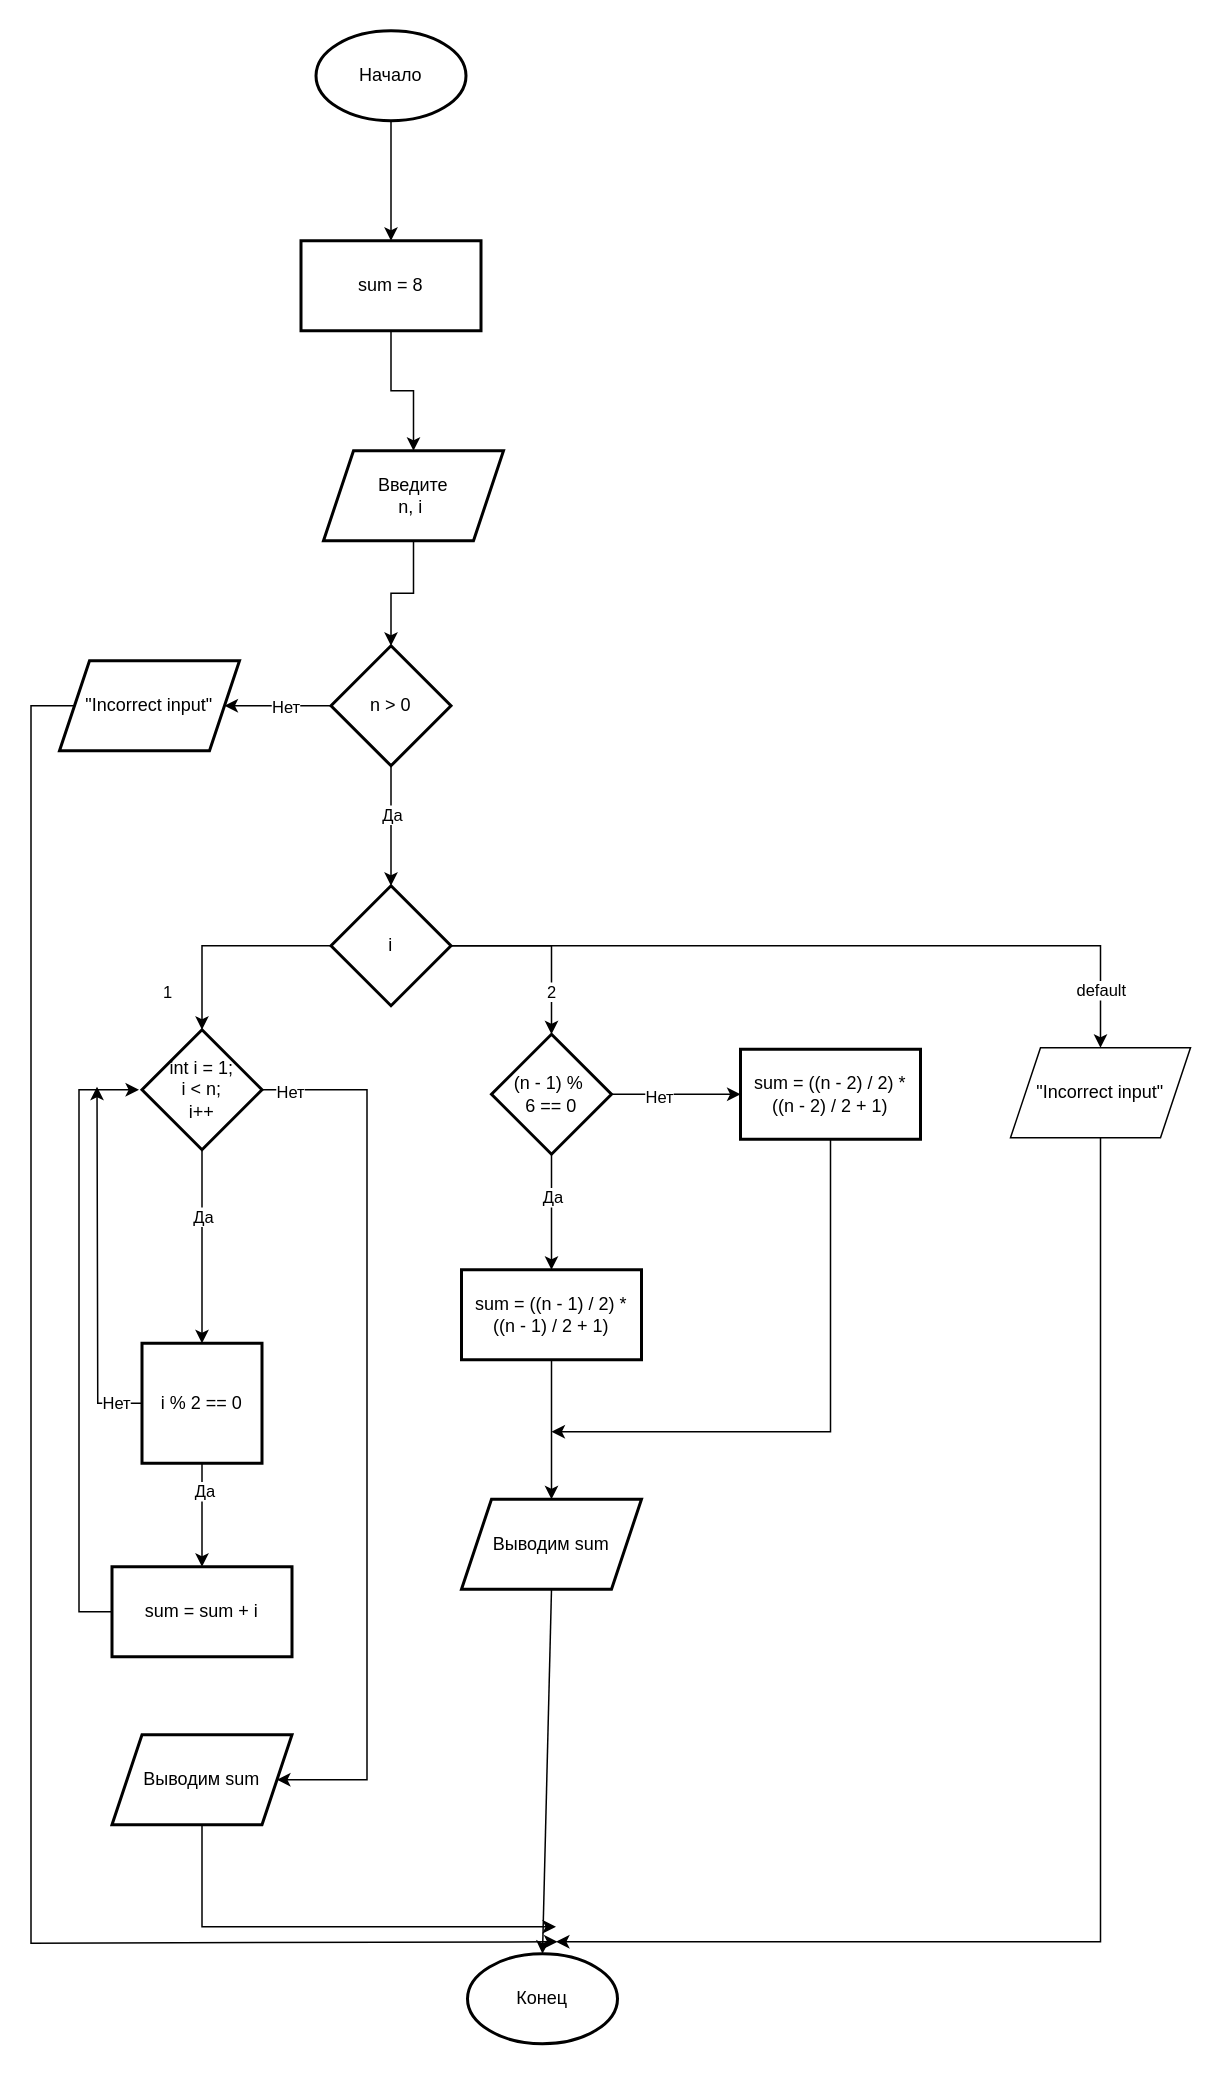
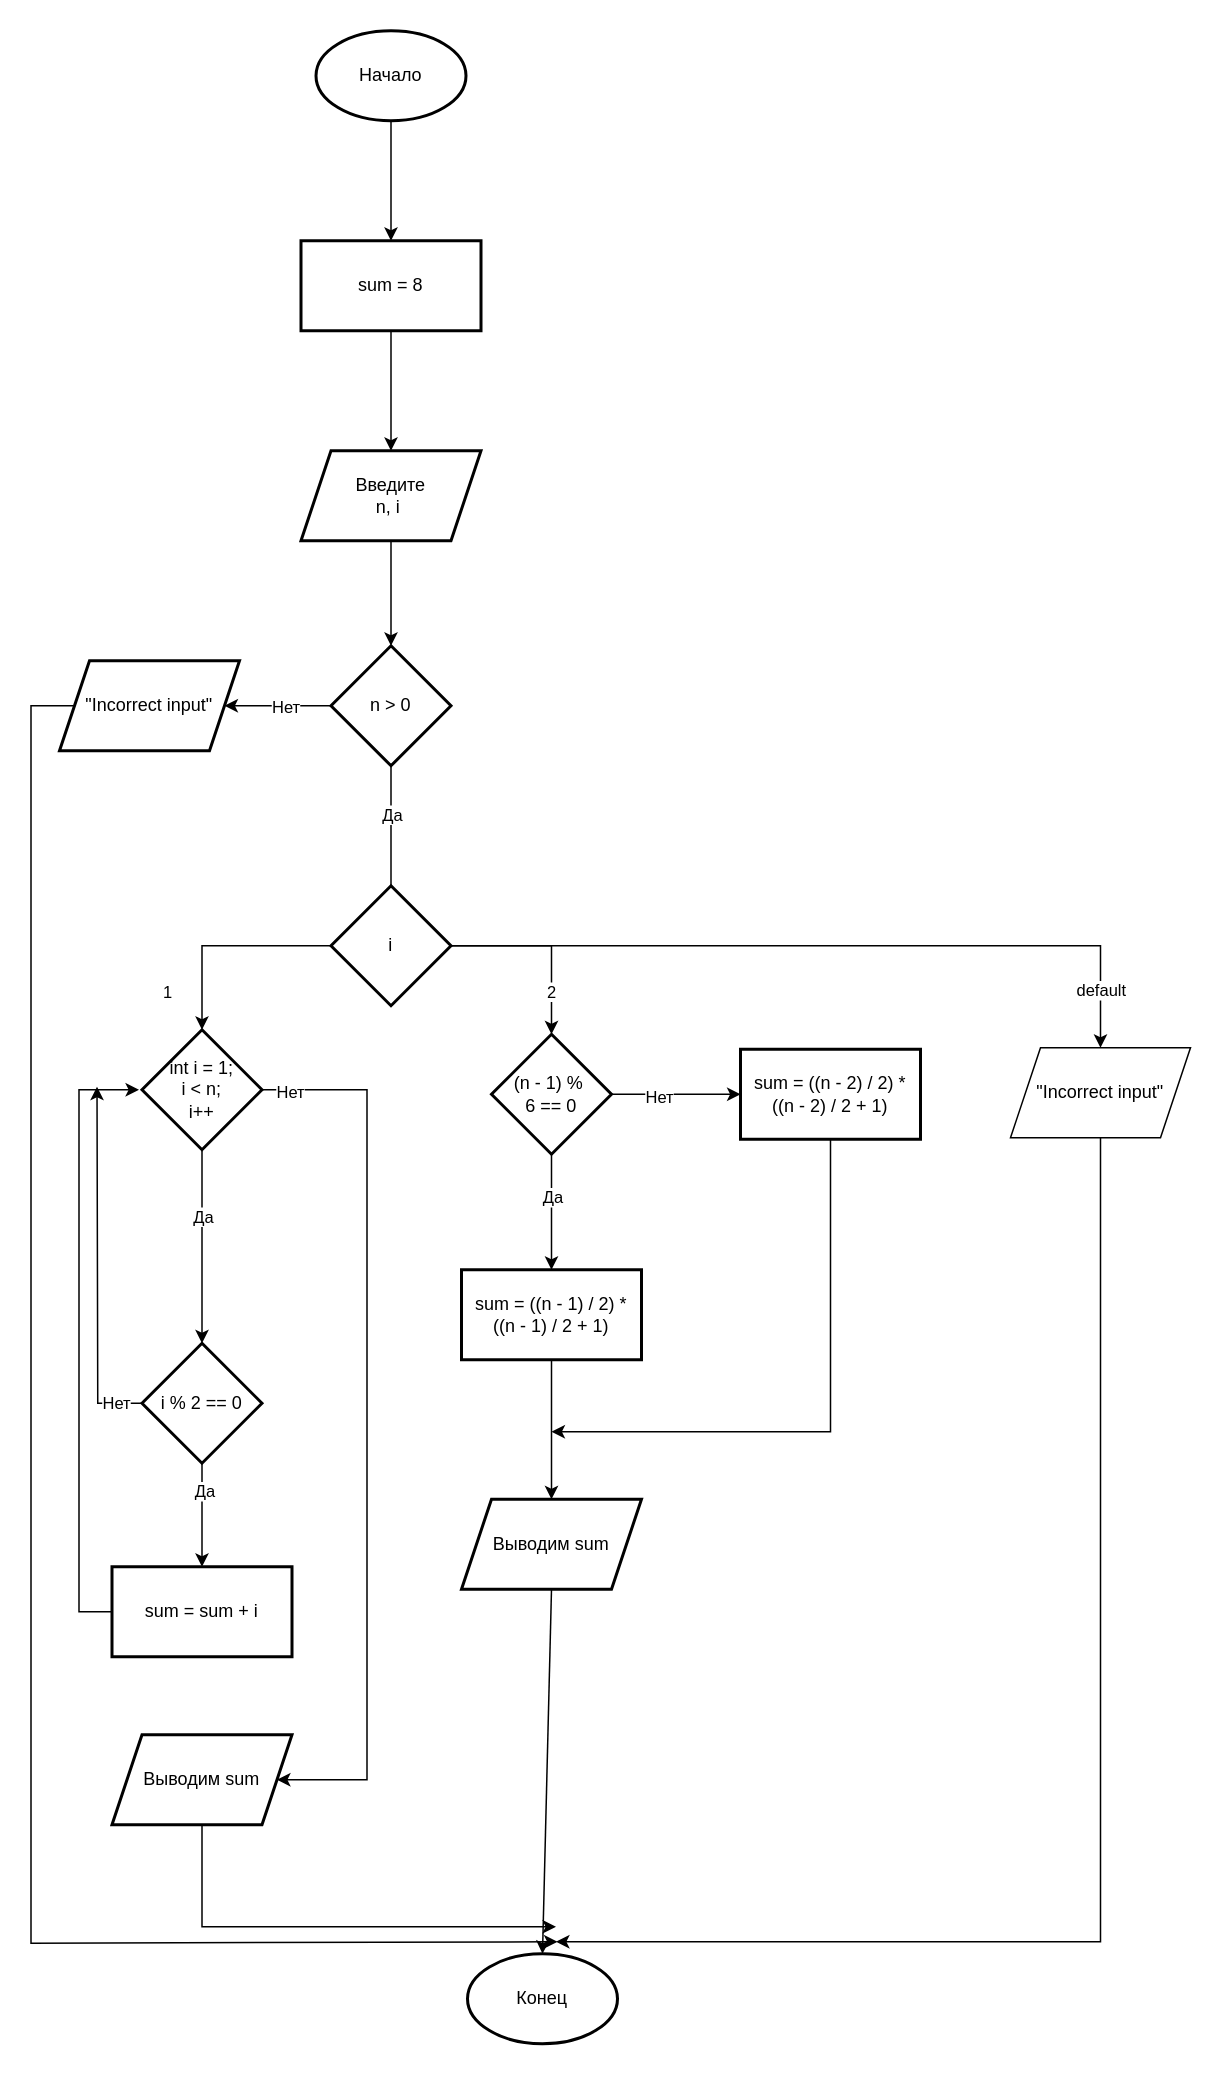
- <mxCell id="7" value="Введите&lt;br&gt;n, i&amp;nbsp;" style="shape=parallelogram;perimeter=parallelogramPerimeter;whiteSpace=wrap;html=1;fixedSize=1;strokeWidth=2;" vertex="1" parent="1"><mxGeometry x="215" y="300" width="120" height="60" as="geometry" /></mxCell>
+ <mxCell id="7" value="Введите&lt;br&gt;n, i&amp;nbsp;" style="shape=parallelogram;perimeter=parallelogramPerimeter;whiteSpace=wrap;html=1;fixedSize=1;strokeWidth=2;" vertex="1" parent="1"><mxGeometry x="200" y="300" width="120" height="60" as="geometry" /></mxCell>
- <mxCell id="8" value="" style="edgeStyle=orthogonalEdgeStyle;rounded=0;orthogonalLoop=1;jettySize=auto;html=1;" edge="1" parent="1" source="12" target="19"><mxGeometry relative="1" as="geometry" /></mxCell>
+ <mxCell id="8" value="" style="edgeStyle=orthogonalEdgeStyle;rounded=0;orthogonalLoop=1;jettySize=auto;html=1;endArrow=none;" edge="1" parent="1" source="12" target="19"><mxGeometry relative="1" as="geometry" /></mxCell>
- <mxCell id="44" value="i % 2 == 0" style="whiteSpace=wrap;html=1;strokeWidth=2;rounded=0;" vertex="1" parent="1"><mxGeometry x="94" y="895" width="80" height="80" as="geometry" /></mxCell>
+ <mxCell id="44" value="i % 2 == 0" style="rhombus;whiteSpace=wrap;html=1;strokeWidth=2;" vertex="1" parent="1"><mxGeometry x="94" y="895" width="80" height="80" as="geometry" /></mxCell>
